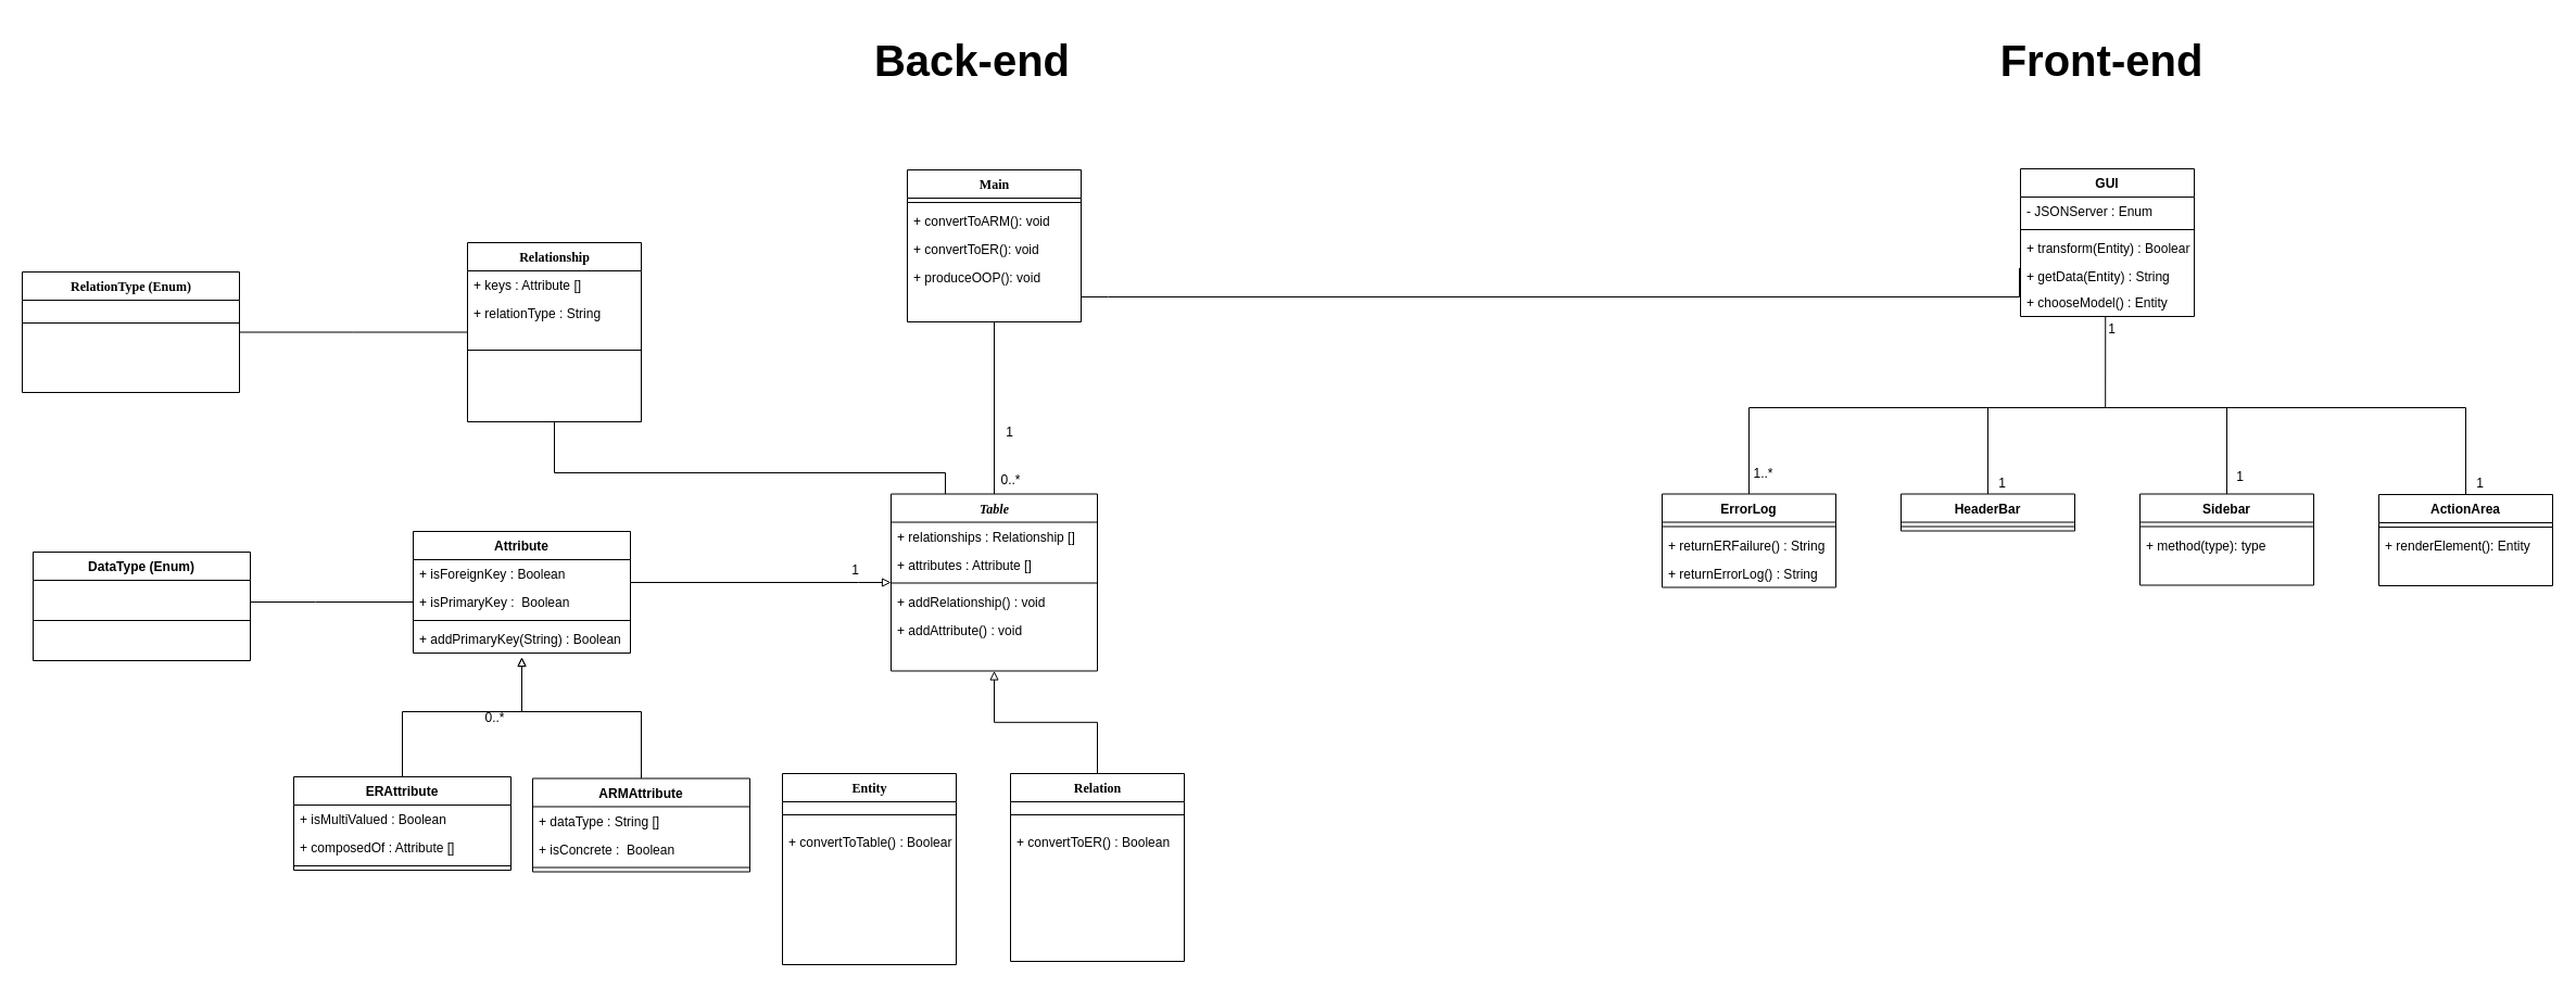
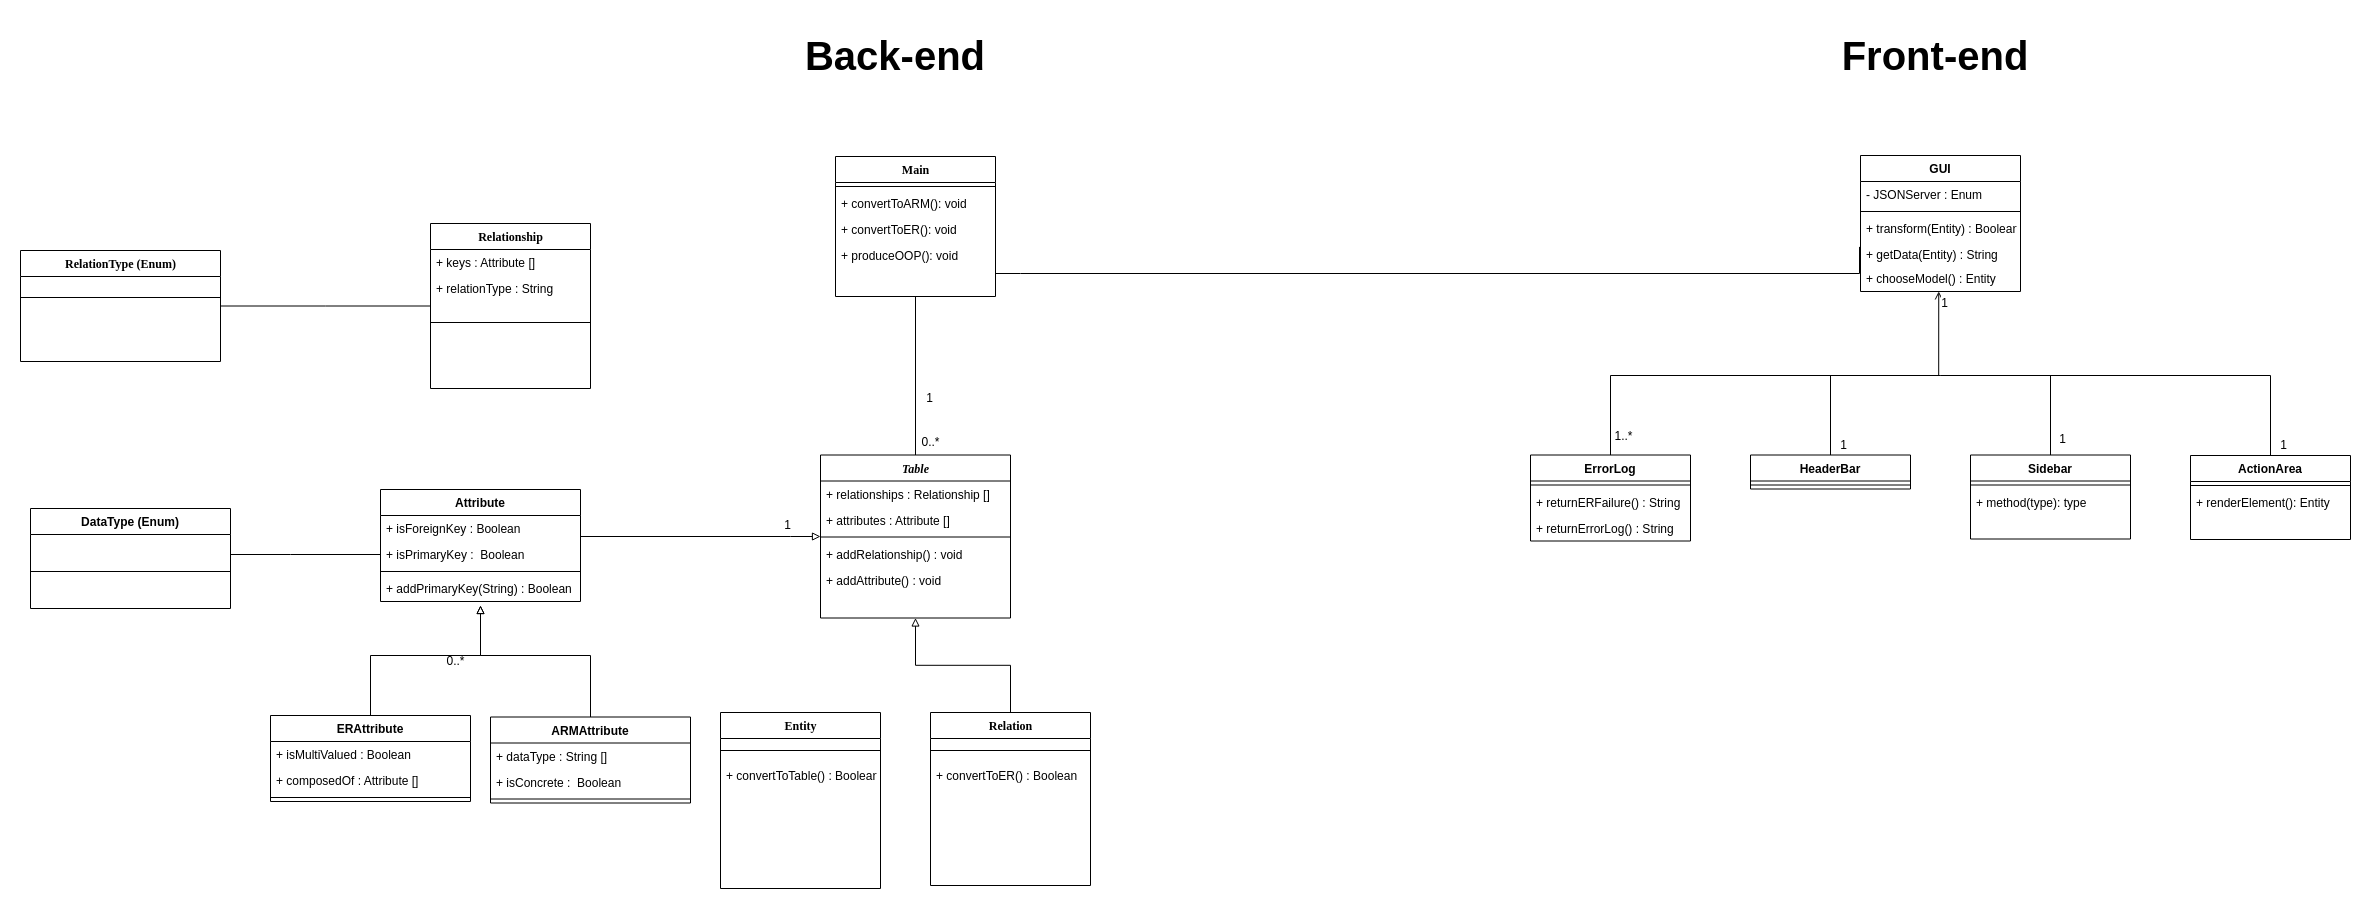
- <mxCell id="43" style="edgeStyle=orthogonalEdgeStyle;rounded=0;orthogonalLoop=1;jettySize=auto;html=1;entryX=0.489;entryY=0.996;entryDx=0;entryDy=0;entryPerimeter=0;endArrow=none;endFill=0;" parent="1" source="44" target="25" edge="1"><mxGeometry relative="1" as="geometry"><Array as="points"><mxPoint x="1610" y="375" /><mxPoint x="1938" y="375" /></Array></mxGeometry></mxCell>
+ <mxCell id="43" style="edgeStyle=orthogonalEdgeStyle;rounded=0;orthogonalLoop=1;jettySize=auto;html=1;entryX=0.489;entryY=0.996;entryDx=0;entryDy=0;entryPerimeter=0;endArrow=open;endFill=0;" parent="1" source="44" target="25" edge="1"><mxGeometry relative="1" as="geometry"><Array as="points"><mxPoint x="1610" y="375" /><mxPoint x="1938" y="375" /></Array></mxGeometry></mxCell>
- <mxCell id="9" style="edgeStyle=orthogonalEdgeStyle;rounded=0;orthogonalLoop=1;jettySize=auto;html=1;entryX=0.5;entryY=1;entryDx=0;entryDy=0;endArrow=none;endFill=0;fontSize=40;" parent="1" source="10" target="16" edge="1"><mxGeometry relative="1" as="geometry"><Array as="points"><mxPoint x="870" y="435" /><mxPoint x="510" y="435" /></Array></mxGeometry></mxCell>
